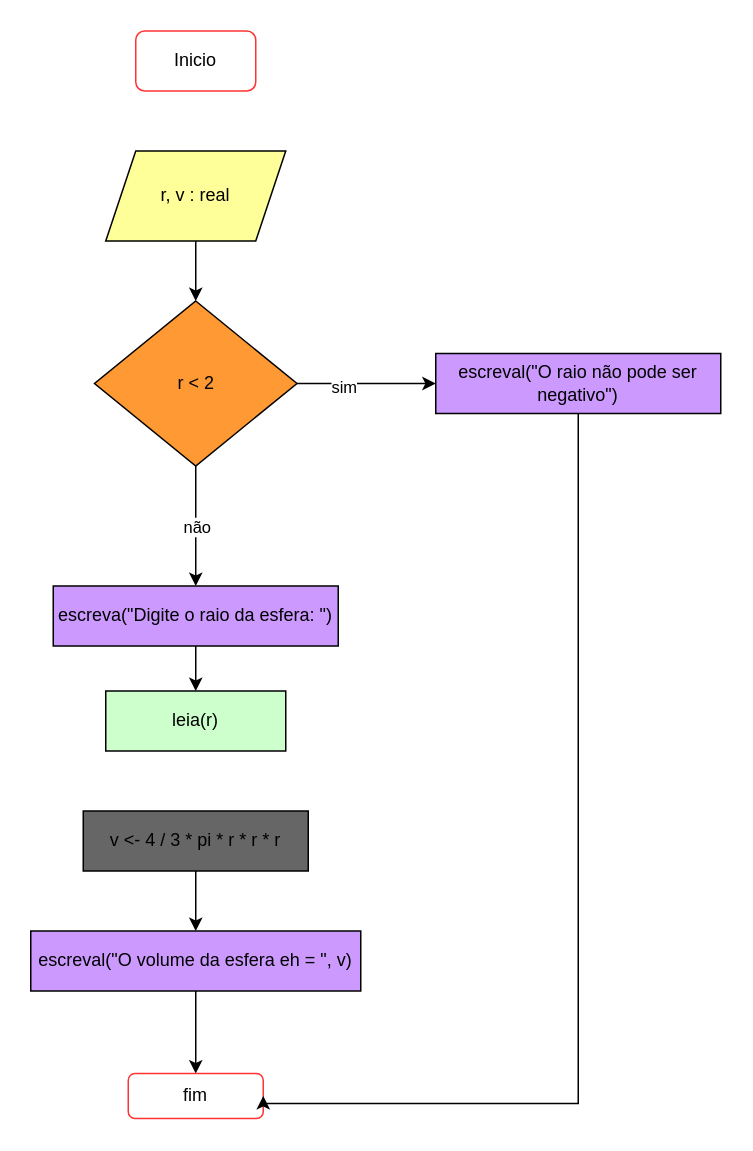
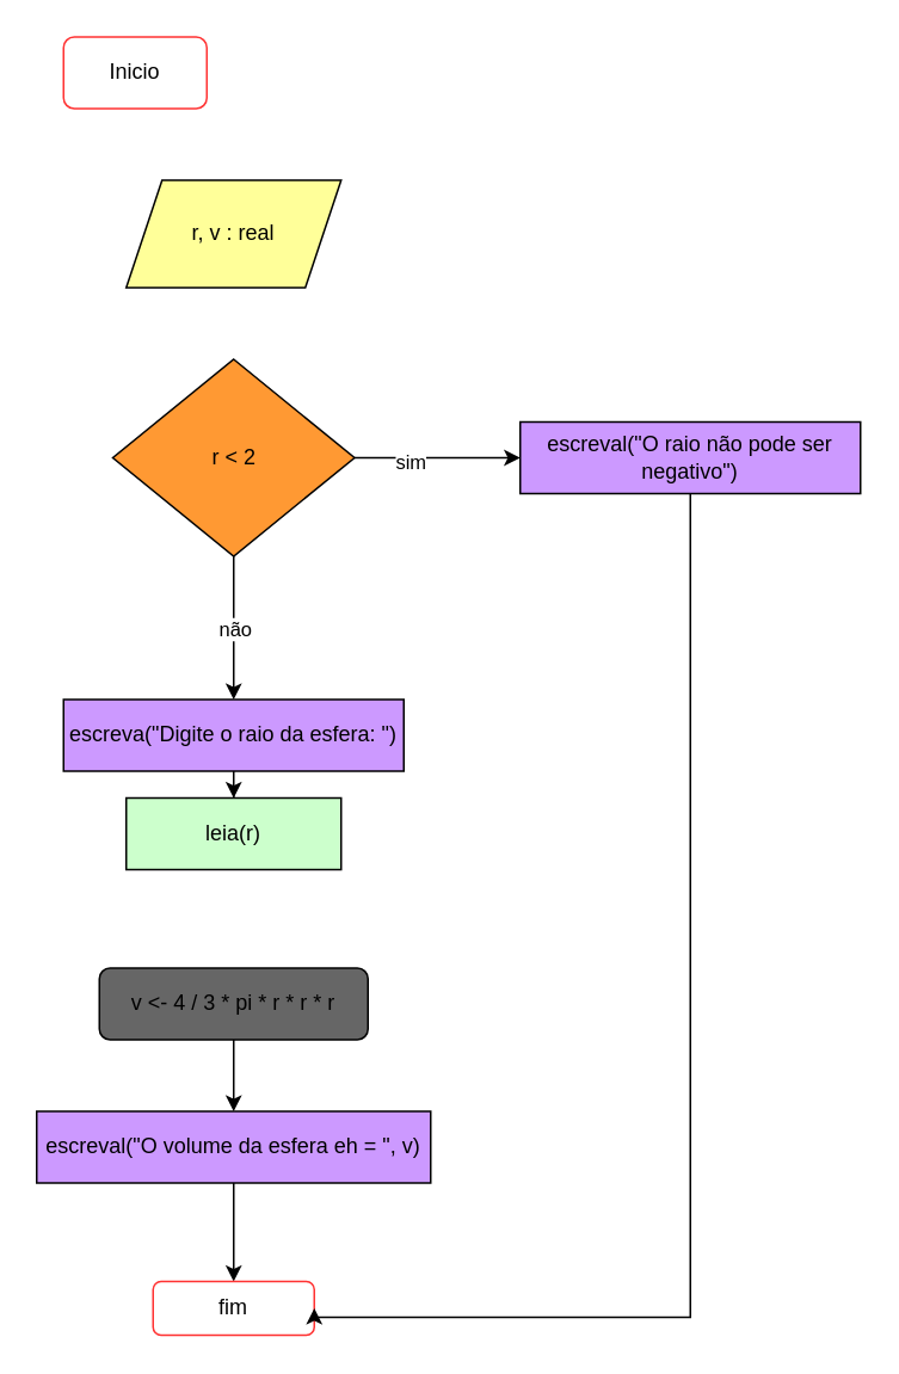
- <mxCell id="4" value="Inicio" style="rounded=1;whiteSpace=wrap;html=1;strokeColor=#FF3333;" parent="1" vertex="1"><mxGeometry x="90" y="20" width="80" height="40" as="geometry" /></mxCell>
+ <mxCell id="4" value="Inicio" style="rounded=1;whiteSpace=wrap;html=1;strokeColor=#FF3333;" parent="1" vertex="1"><mxGeometry x="35" y="20" width="80" height="40" as="geometry" /></mxCell>
- <mxCell id="2" value="" style="edgeStyle=orthogonalEdgeStyle;rounded=0;orthogonalLoop=1;jettySize=auto;html=1;" edge="1" parent="1" source="3" target="15"><mxGeometry relative="1" as="geometry" /></mxCell>
- <mxCell id="7" value="leia(r)" style="whiteSpace=wrap;html=1;fillColor=#CCFFCC;" parent="1" vertex="1"><mxGeometry x="70" y="460" width="120" height="40" as="geometry" /></mxCell>
+ <mxCell id="7" value="leia(r)" style="whiteSpace=wrap;html=1;fillColor=#CCFFCC;" parent="1" vertex="1"><mxGeometry x="70" y="445" width="120" height="40" as="geometry" /></mxCell>
- <mxCell id="9" value="v &amp;lt;- 4 / 3 * pi * r * r * r" style="whiteSpace=wrap;html=1;fillColor=#666666;" parent="1" vertex="1"><mxGeometry x="55" y="540" width="150" height="40" as="geometry" /></mxCell>
+ <mxCell id="9" value="v &amp;lt;- 4 / 3 * pi * r * r * r" style="whiteSpace=wrap;html=1;fillColor=#666666;rounded=1;" parent="1" vertex="1"><mxGeometry x="55" y="540" width="150" height="40" as="geometry" /></mxCell>
